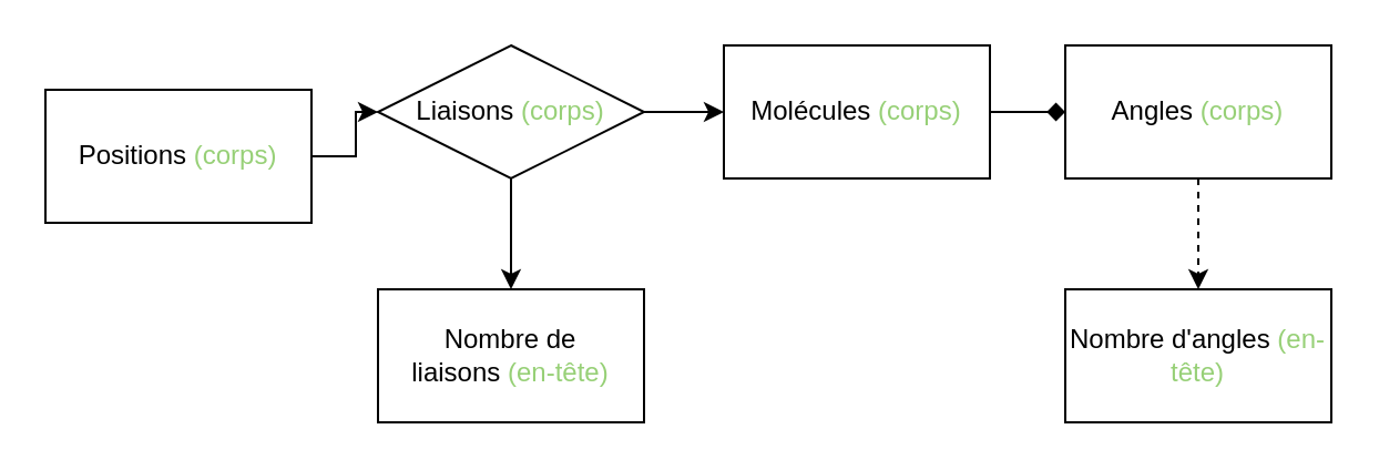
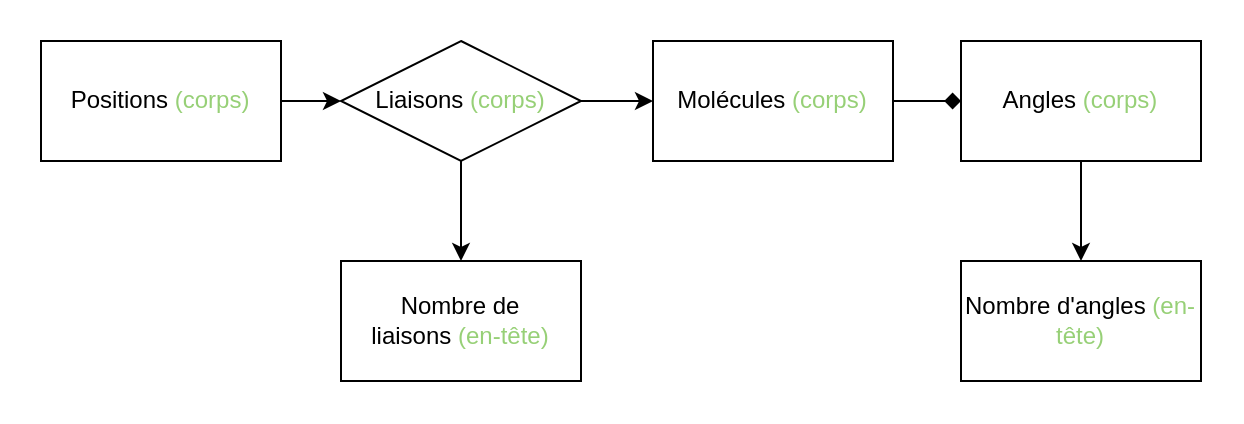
- <mxCell id="9" value="Positions&lt;font color=&quot;#97d077&quot;&gt;&amp;nbsp;(corps)&lt;/font&gt;" style="rounded=0;whiteSpace=wrap;html=1;" parent="1" vertex="1"><mxGeometry x="20" y="40" width="120" height="60" as="geometry" /></mxCell>
+ <mxCell id="9" value="Positions&lt;font color=&quot;#97d077&quot;&gt;&amp;nbsp;(corps)&lt;/font&gt;" style="rounded=0;whiteSpace=wrap;html=1;" parent="1" vertex="1"><mxGeometry x="20" y="20" width="120" height="60" as="geometry" /></mxCell>
- <mxCell id="3" style="edgeStyle=orthogonalEdgeStyle;rounded=0;orthogonalLoop=1;jettySize=auto;html=1;dashed=1;" parent="1" source="4" target="2" edge="1"><mxGeometry relative="1" as="geometry" /></mxCell>
+ <mxCell id="3" style="edgeStyle=orthogonalEdgeStyle;rounded=0;orthogonalLoop=1;jettySize=auto;html=1;" parent="1" source="4" target="2" edge="1"><mxGeometry relative="1" as="geometry" /></mxCell>
